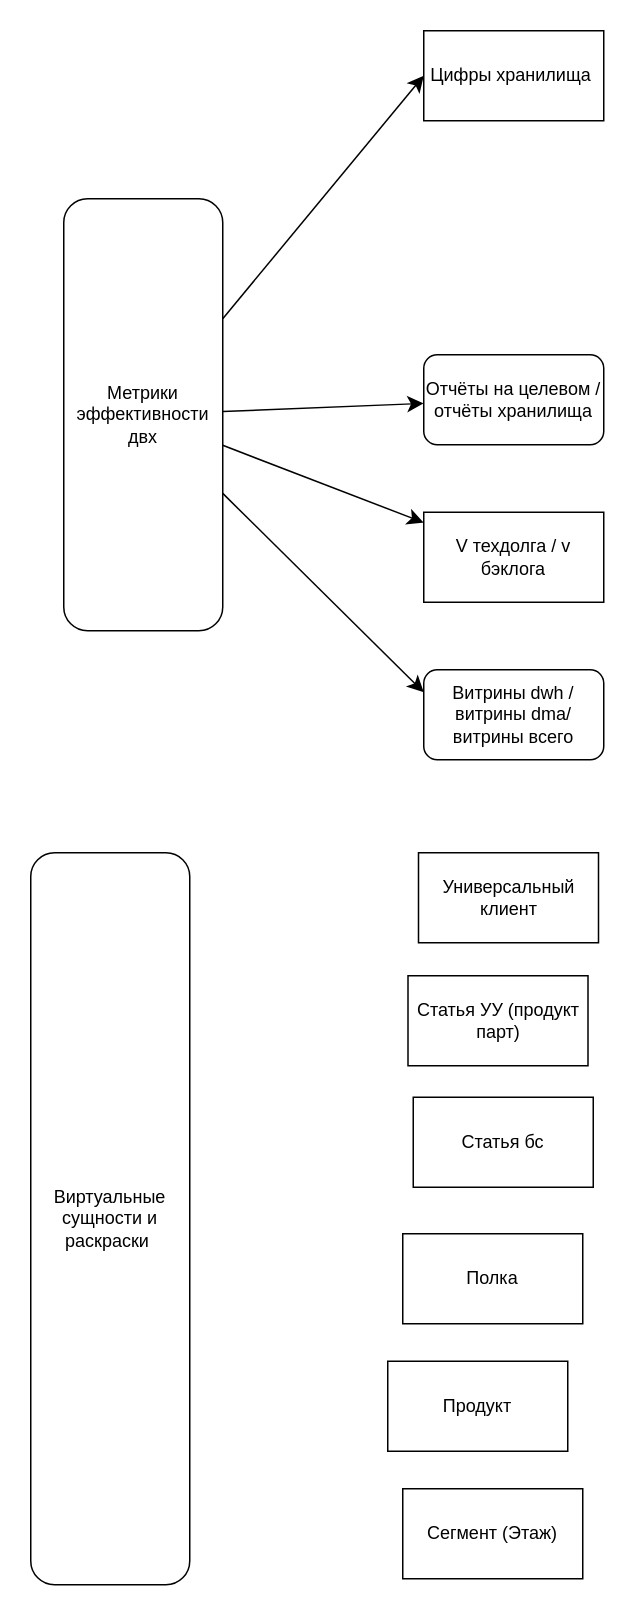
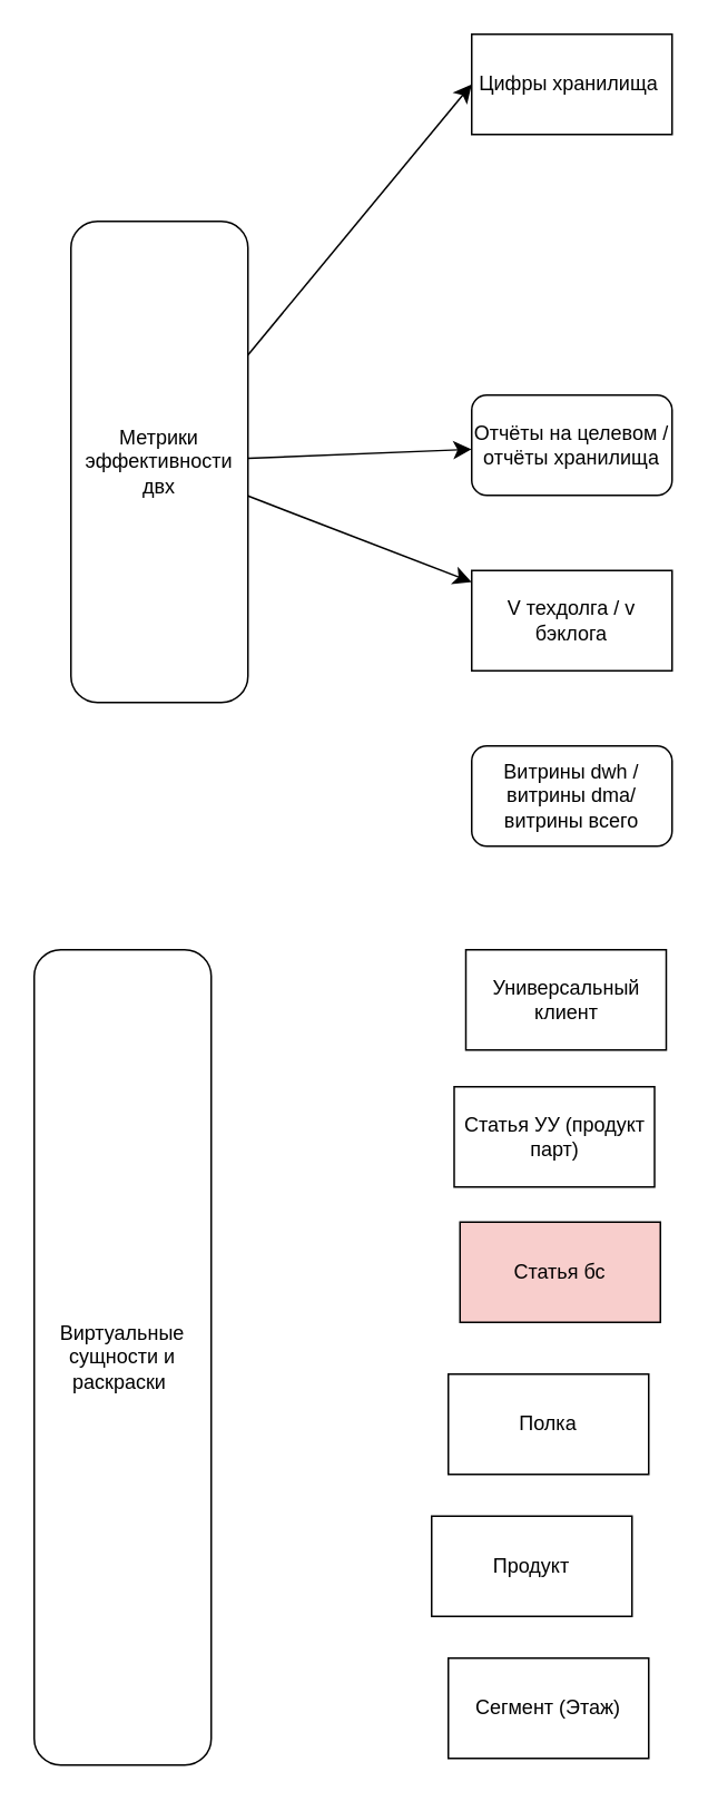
- <mxCell id="4" style="edgeStyle=none;curved=1;rounded=0;orthogonalLoop=1;jettySize=auto;html=1;entryX=0;entryY=0.25;entryDx=0;entryDy=0;fontSize=12;startSize=8;endSize=8;" parent="1" source="6" target="10" edge="1"><mxGeometry relative="1" as="geometry" /></mxCell>
- <mxCell id="14" value="Статья бс" style="whiteSpace=wrap;html=1;" vertex="1" parent="1"><mxGeometry x="275" y="731" width="120" height="60" as="geometry" /></mxCell>
+ <mxCell id="14" value="Статья бс" style="whiteSpace=wrap;html=1;fillColor=#f8cecc;" vertex="1" parent="1"><mxGeometry x="275" y="731" width="120" height="60" as="geometry" /></mxCell>
